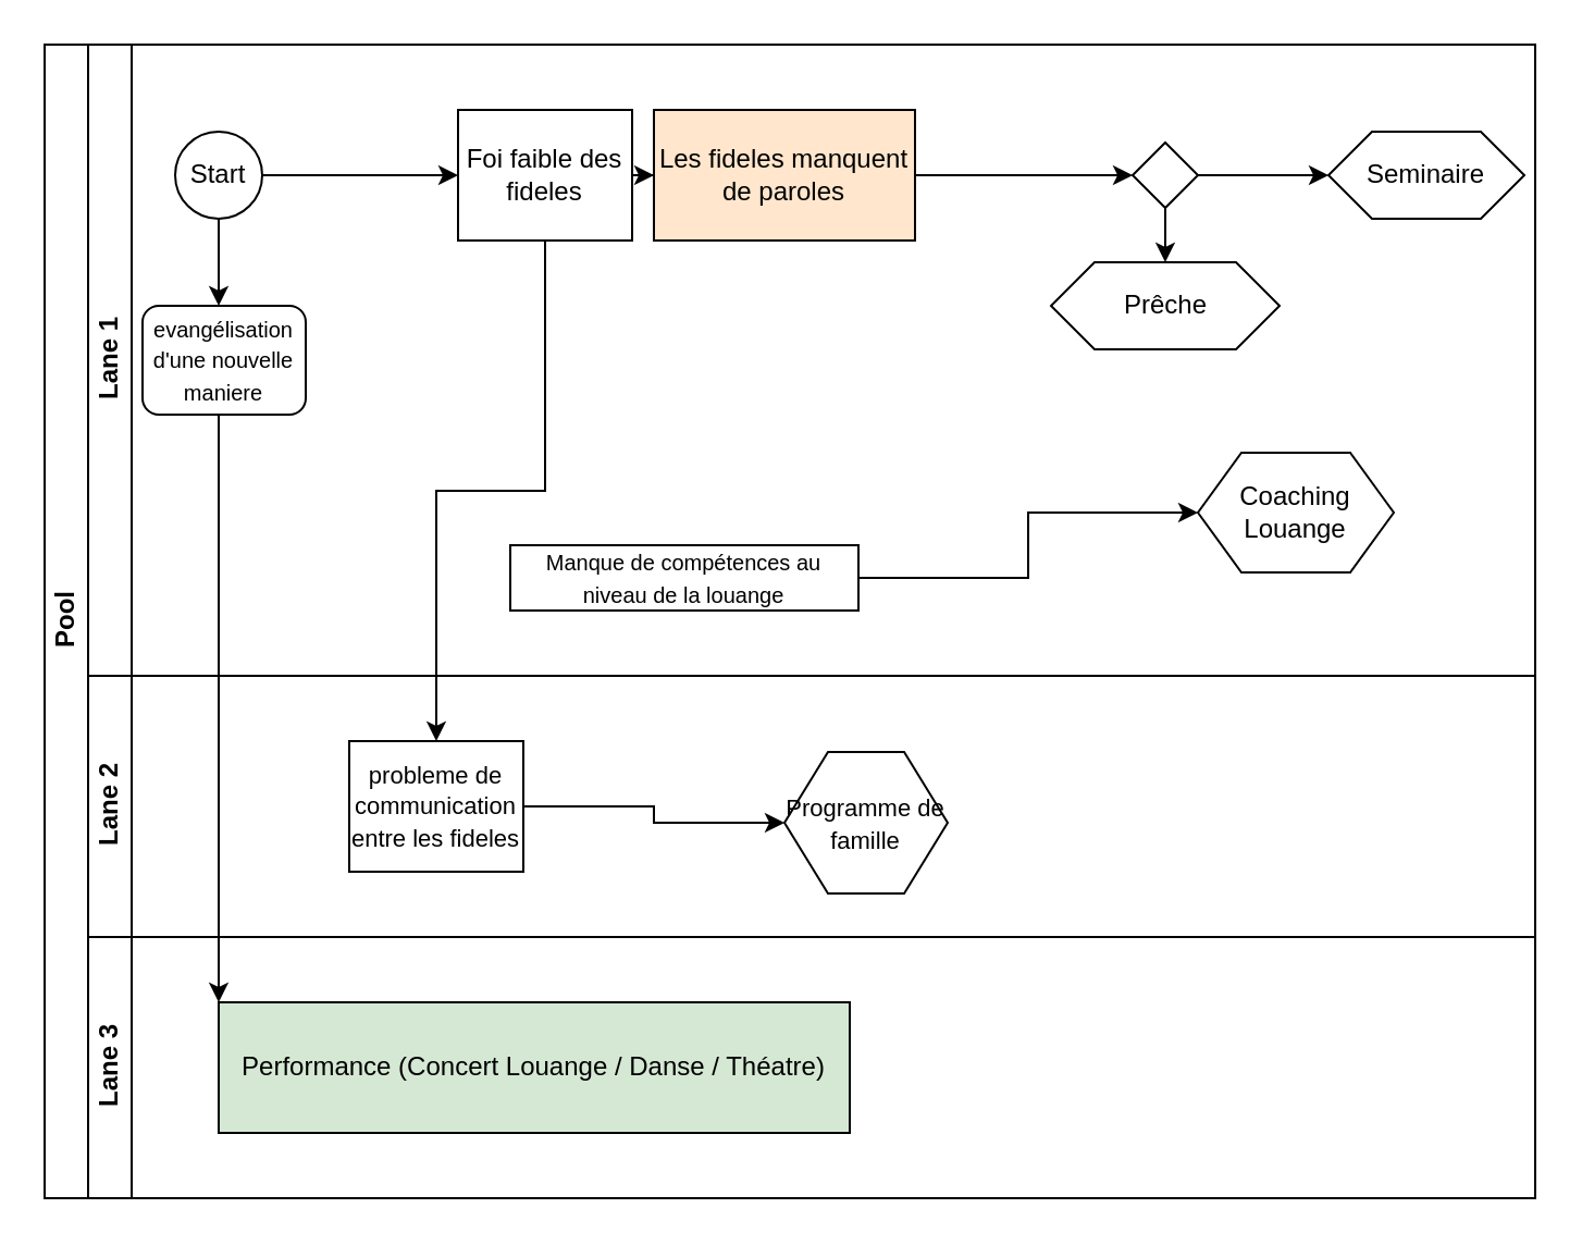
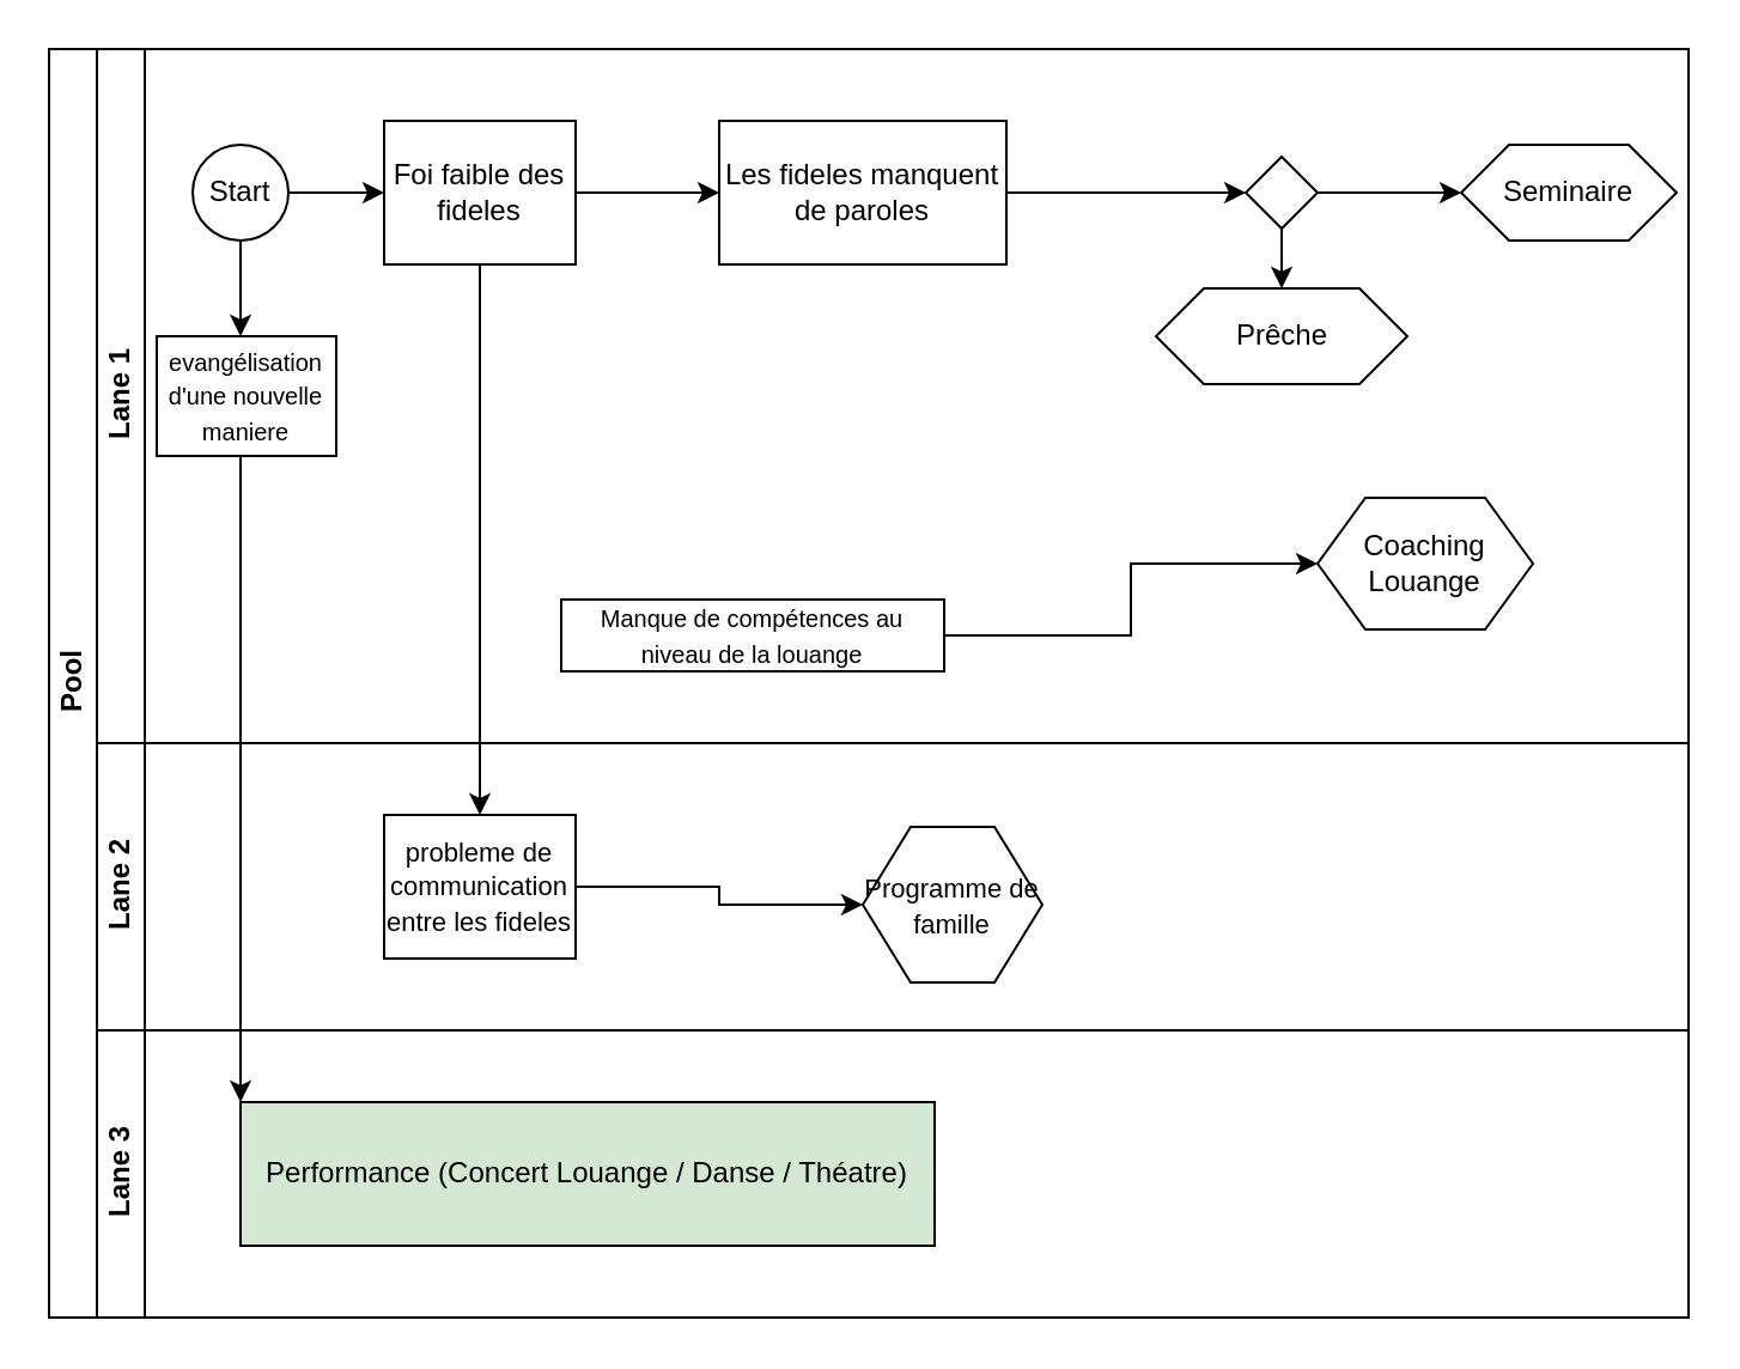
- <mxCell id="8" value="Foi faible des fideles" style="rounded=0;whiteSpace=wrap;html=1;fontFamily=Helvetica;fontSize=12;fontColor=#000000;align=center;" parent="3" vertex="1"><mxGeometry x="170" y="30" width="80" height="60" as="geometry" /></mxCell>
+ <mxCell id="8" value="Foi faible des fideles" style="rounded=0;whiteSpace=wrap;html=1;fontFamily=Helvetica;fontSize=12;fontColor=#000000;align=center;" parent="3" vertex="1"><mxGeometry x="120" y="30" width="80" height="60" as="geometry" /></mxCell>
- <mxCell id="10" value="Les fideles manquent de paroles" style="rounded=0;whiteSpace=wrap;html=1;fontColor=#000000;fillColor=#ffe6cc;" vertex="1" parent="3"><mxGeometry x="260" y="30" width="120" height="60" as="geometry" /></mxCell>
+ <mxCell id="10" value="Les fideles manquent de paroles" style="rounded=0;whiteSpace=wrap;html=1;fontColor=#000000;" vertex="1" parent="3"><mxGeometry x="260" y="30" width="120" height="60" as="geometry" /></mxCell>
- <mxCell id="16" value="&lt;font style=&quot;font-size: 10px;&quot;&gt;evangélisation&lt;/font&gt;&lt;div&gt;&lt;font style=&quot;font-size: 10px;&quot;&gt;d'une nouvelle maniere&lt;/font&gt;&lt;/div&gt;" style="whiteSpace=wrap;html=1;rounded=1;" vertex="1" parent="3"><mxGeometry x="25" y="120" width="75" height="50" as="geometry" /></mxCell>
+ <mxCell id="16" value="&lt;font style=&quot;font-size: 10px;&quot;&gt;evangélisation&lt;/font&gt;&lt;div&gt;&lt;font style=&quot;font-size: 10px;&quot;&gt;d'une nouvelle maniere&lt;/font&gt;&lt;/div&gt;" style="whiteSpace=wrap;html=1;" vertex="1" parent="3"><mxGeometry x="25" y="120" width="75" height="50" as="geometry" /></mxCell>
